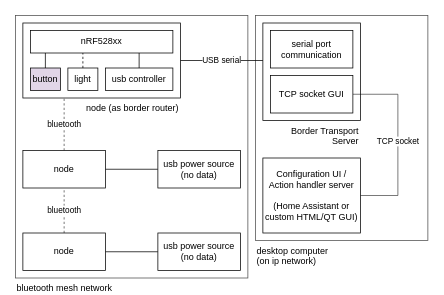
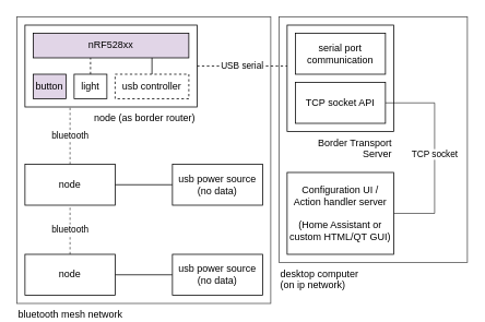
- <mxCell id="18" value="nRF528xx" style="rounded=0;whiteSpace=wrap;html=1;" vertex="1" parent="1"><mxGeometry x="40" y="40" width="190" height="30" as="geometry" /></mxCell>
+ <mxCell id="18" value="nRF528xx" style="rounded=0;whiteSpace=wrap;html=1;fillColor=#e1d5e7;" vertex="1" parent="1"><mxGeometry x="40" y="40" width="190" height="30" as="geometry" /></mxCell>
- <mxCell id="13" value="USB serial" style="edgeStyle=orthogonalEdgeStyle;rounded=0;orthogonalLoop=1;jettySize=auto;html=1;endArrow=none;endFill=0;elbow=vertical;" edge="1" parent="1" source="14" target="12"><mxGeometry relative="1" as="geometry"><Array as="points"><mxPoint x="330" y="80" /><mxPoint x="330" y="80" /></Array></mxGeometry></mxCell>
+ <mxCell id="13" value="USB serial" style="edgeStyle=orthogonalEdgeStyle;rounded=0;orthogonalLoop=1;jettySize=auto;html=1;endArrow=none;endFill=0;elbow=vertical;dashed=1;" edge="1" parent="1" source="14" target="12"><mxGeometry relative="1" as="geometry"><Array as="points"><mxPoint x="330" y="80" /><mxPoint x="330" y="80" /></Array></mxGeometry></mxCell>
- <mxCell id="19" value="" style="endArrow=none;html=1;rounded=0;exitX=0.5;exitY=0;exitDx=0;exitDy=0;edgeStyle=orthogonalEdgeStyle;" edge="1" parent="1" source="17" target="18"><mxGeometry width="50" height="50" relative="1" as="geometry"><mxPoint x="66.25" y="70" as="sourcePoint" /><mxPoint x="126.667" y="20" as="targetPoint" /><Array as="points"><mxPoint x="120" y="50" /><mxPoint x="120" y="50" /></Array></mxGeometry></mxCell>
- <mxCell id="21" value="usb controller" style="rounded=0;whiteSpace=wrap;html=1;" vertex="1" parent="1"><mxGeometry x="140" y="90" width="90" height="30" as="geometry" /></mxCell>
+ <mxCell id="21" value="usb controller" style="rounded=0;whiteSpace=wrap;html=1;dashed=1;" vertex="1" parent="1"><mxGeometry x="140" y="90" width="90" height="30" as="geometry" /></mxCell>
- <mxCell id="24" value="TCP socket GUI" style="rounded=0;whiteSpace=wrap;html=1;" vertex="1" parent="1"><mxGeometry x="360" y="100" width="110" height="50" as="geometry" /></mxCell>
+ <mxCell id="24" value="TCP socket API" style="rounded=0;whiteSpace=wrap;html=1;" vertex="1" parent="1"><mxGeometry x="360" y="100" width="110" height="50" as="geometry" /></mxCell>
